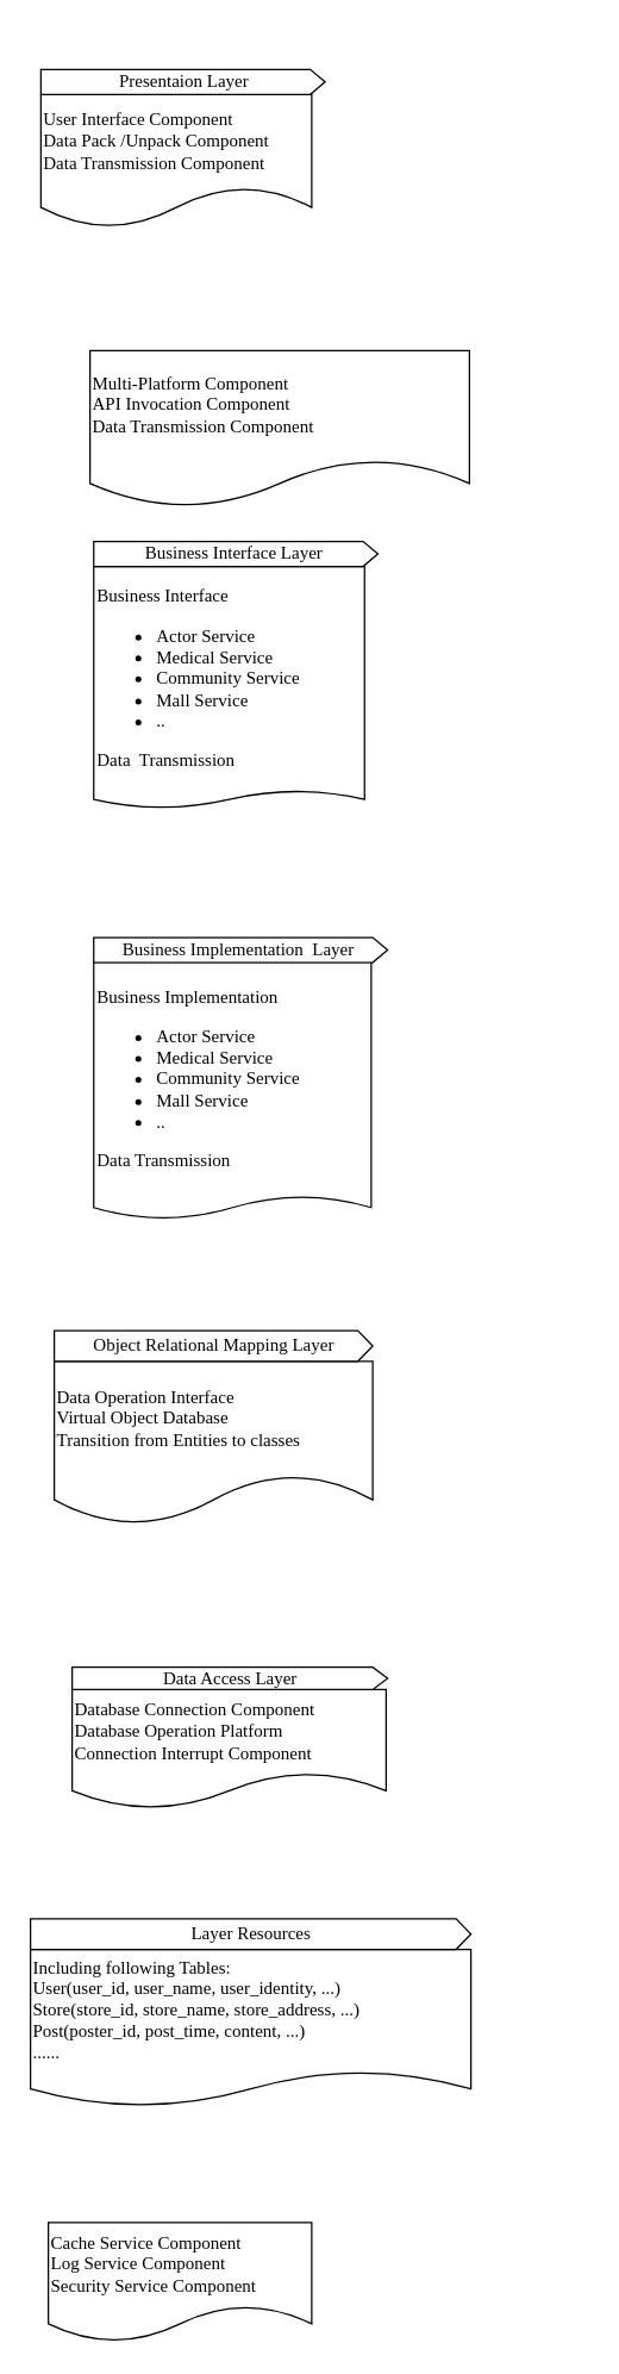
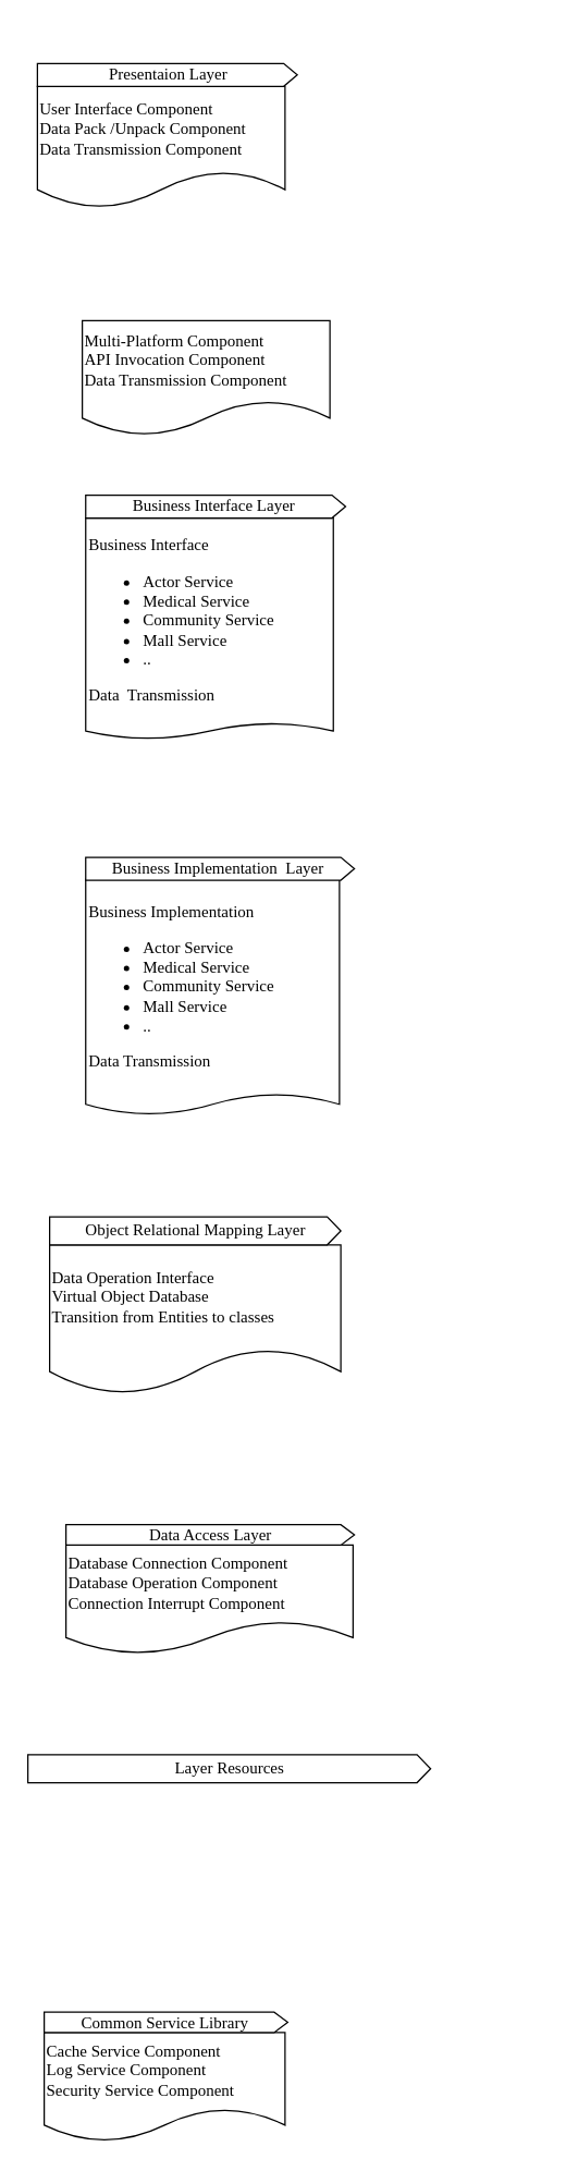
- <mxCell id="11" value="Multi-Platform Component&amp;nbsp;&lt;br&gt;API Invocation Component&amp;nbsp;&lt;br&gt;Data Transmission Component&amp;nbsp;" style="shape=document;whiteSpace=wrap;html=1;boundedLbl=1;fontFamily=Comic Sans MS;align=left;fillColor=default;" parent="1" vertex="1"><mxGeometry x="60" y="234.74" width="255" height="105" as="geometry" /></mxCell>
+ <mxCell id="11" value="Multi-Platform Component&amp;nbsp;&lt;br&gt;API Invocation Component&amp;nbsp;&lt;br&gt;Data Transmission Component&amp;nbsp;" style="shape=document;whiteSpace=wrap;html=1;boundedLbl=1;fontFamily=Comic Sans MS;align=left;fillColor=default;" parent="1" vertex="1"><mxGeometry x="60" y="234.74" width="182" height="84.26" as="geometry" /></mxCell>
- <mxCell id="3" value="&lt;span style=&quot;&quot;&gt;Database Connection Component&amp;nbsp;&amp;nbsp;&lt;/span&gt;&lt;br style=&quot;&quot;&gt;&lt;span style=&quot;&quot;&gt;Database Operation Platform&amp;nbsp;&lt;/span&gt;&lt;br style=&quot;&quot;&gt;&lt;span style=&quot;&quot;&gt;Connection Interrupt Component&amp;nbsp;&lt;/span&gt;" style="shape=document;whiteSpace=wrap;html=1;boundedLbl=1;fontFamily=Comic Sans MS;align=left;" parent="2" vertex="1"><mxGeometry y="15" width="211" height="80" as="geometry" /></mxCell>
+ <mxCell id="3" value="&lt;span style=&quot;&quot;&gt;Database Connection Component&amp;nbsp;&amp;nbsp;&lt;/span&gt;&lt;br style=&quot;&quot;&gt;&lt;span style=&quot;&quot;&gt;Database Operation Component&amp;nbsp;&lt;/span&gt;&lt;br style=&quot;&quot;&gt;&lt;span style=&quot;&quot;&gt;Connection Interrupt Component&amp;nbsp;&lt;/span&gt;" style="shape=document;whiteSpace=wrap;html=1;boundedLbl=1;fontFamily=Comic Sans MS;align=left;" parent="2" vertex="1"><mxGeometry y="15" width="211" height="80" as="geometry" /></mxCell>
- <mxCell id="6" value="Including following Tables:&lt;br&gt;User(user_id, user_name, user_identity, ...)&lt;br&gt;Store(store_id, store_name, store_address, ...)&lt;br&gt;Post(poster_id, post_time, content, ...)&lt;br&gt;......" style="shape=document;whiteSpace=wrap;html=1;boundedLbl=1;fontFamily=Comic Sans MS;align=left;size=0.224;" parent="5" vertex="1"><mxGeometry y="20.53" width="296" height="105.47" as="geometry" /></mxCell>
+ <mxCell id="21" value="Common Service Library&amp;nbsp;" style="html=1;shadow=0;dashed=0;align=center;verticalAlign=middle;shape=mxgraph.arrows2.arrow;dy=0;dx=10;notch=0;fontFamily=Comic Sans MS;" parent="19" vertex="1"><mxGeometry width="179" height="15" as="geometry" /></mxCell>
